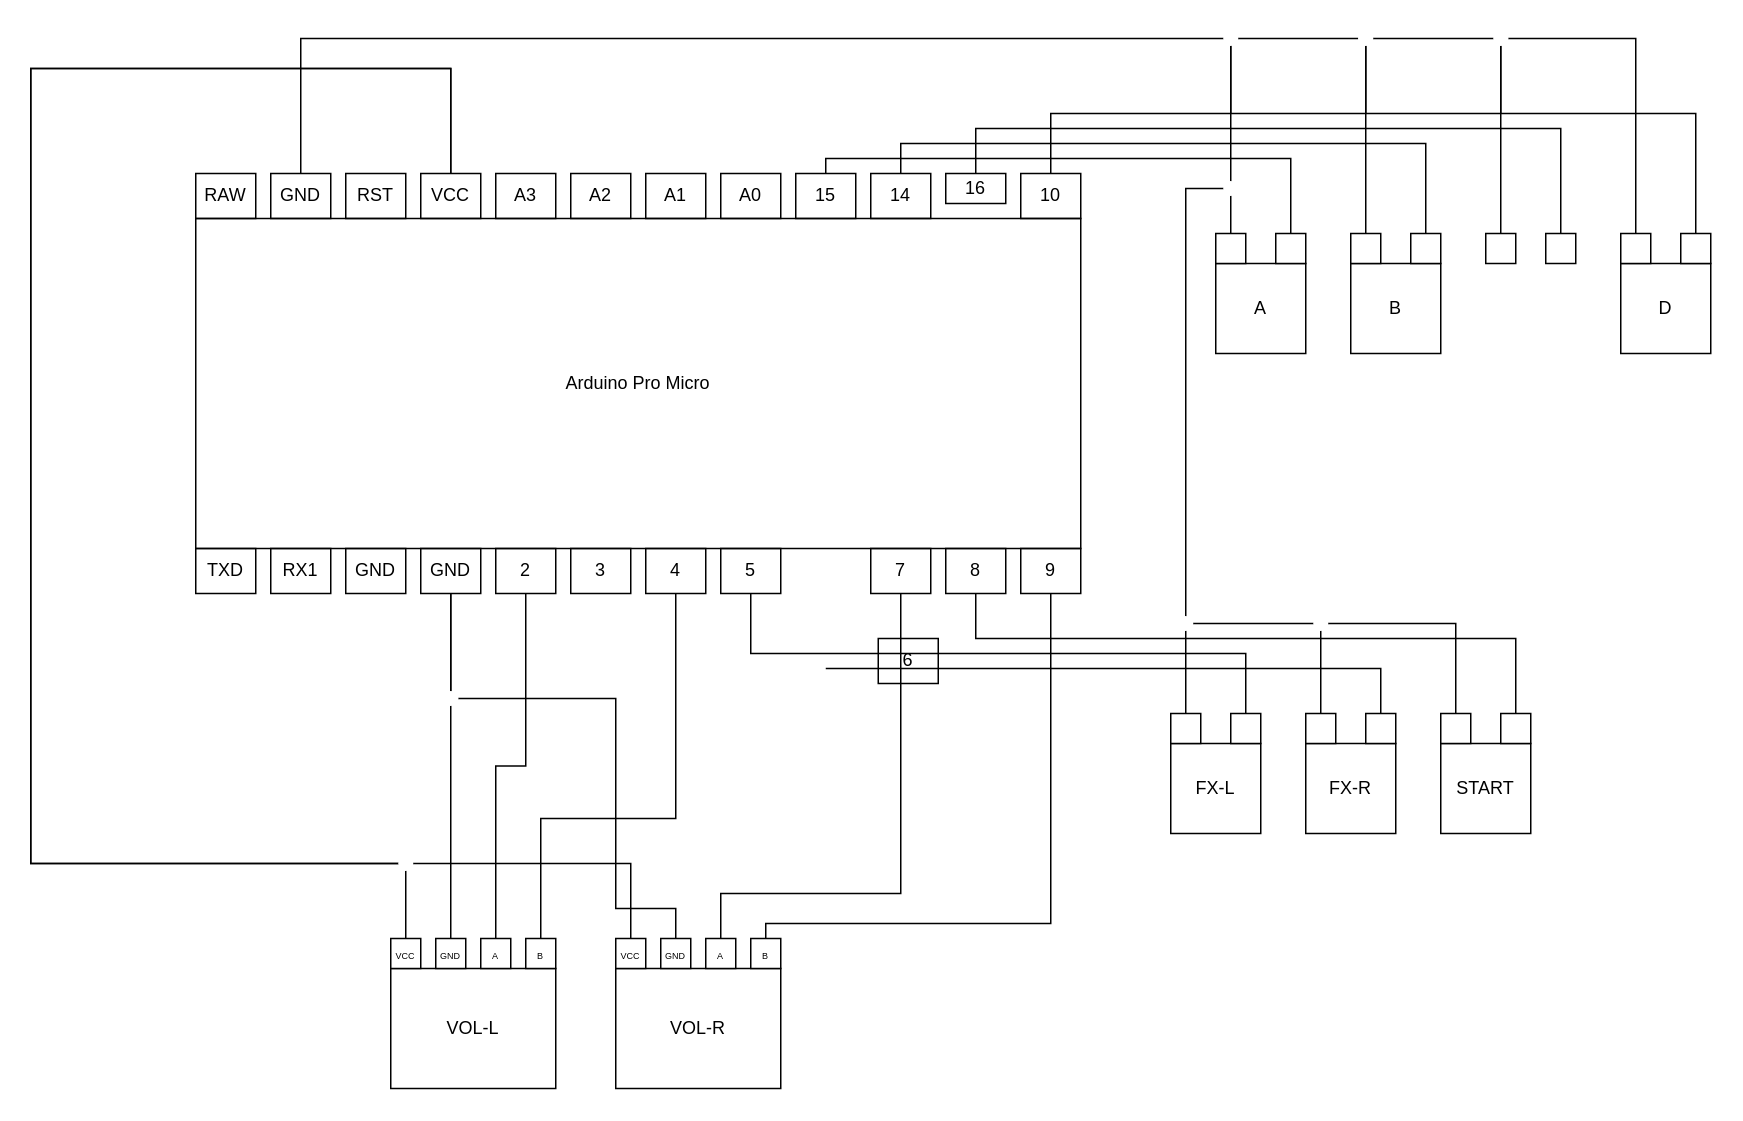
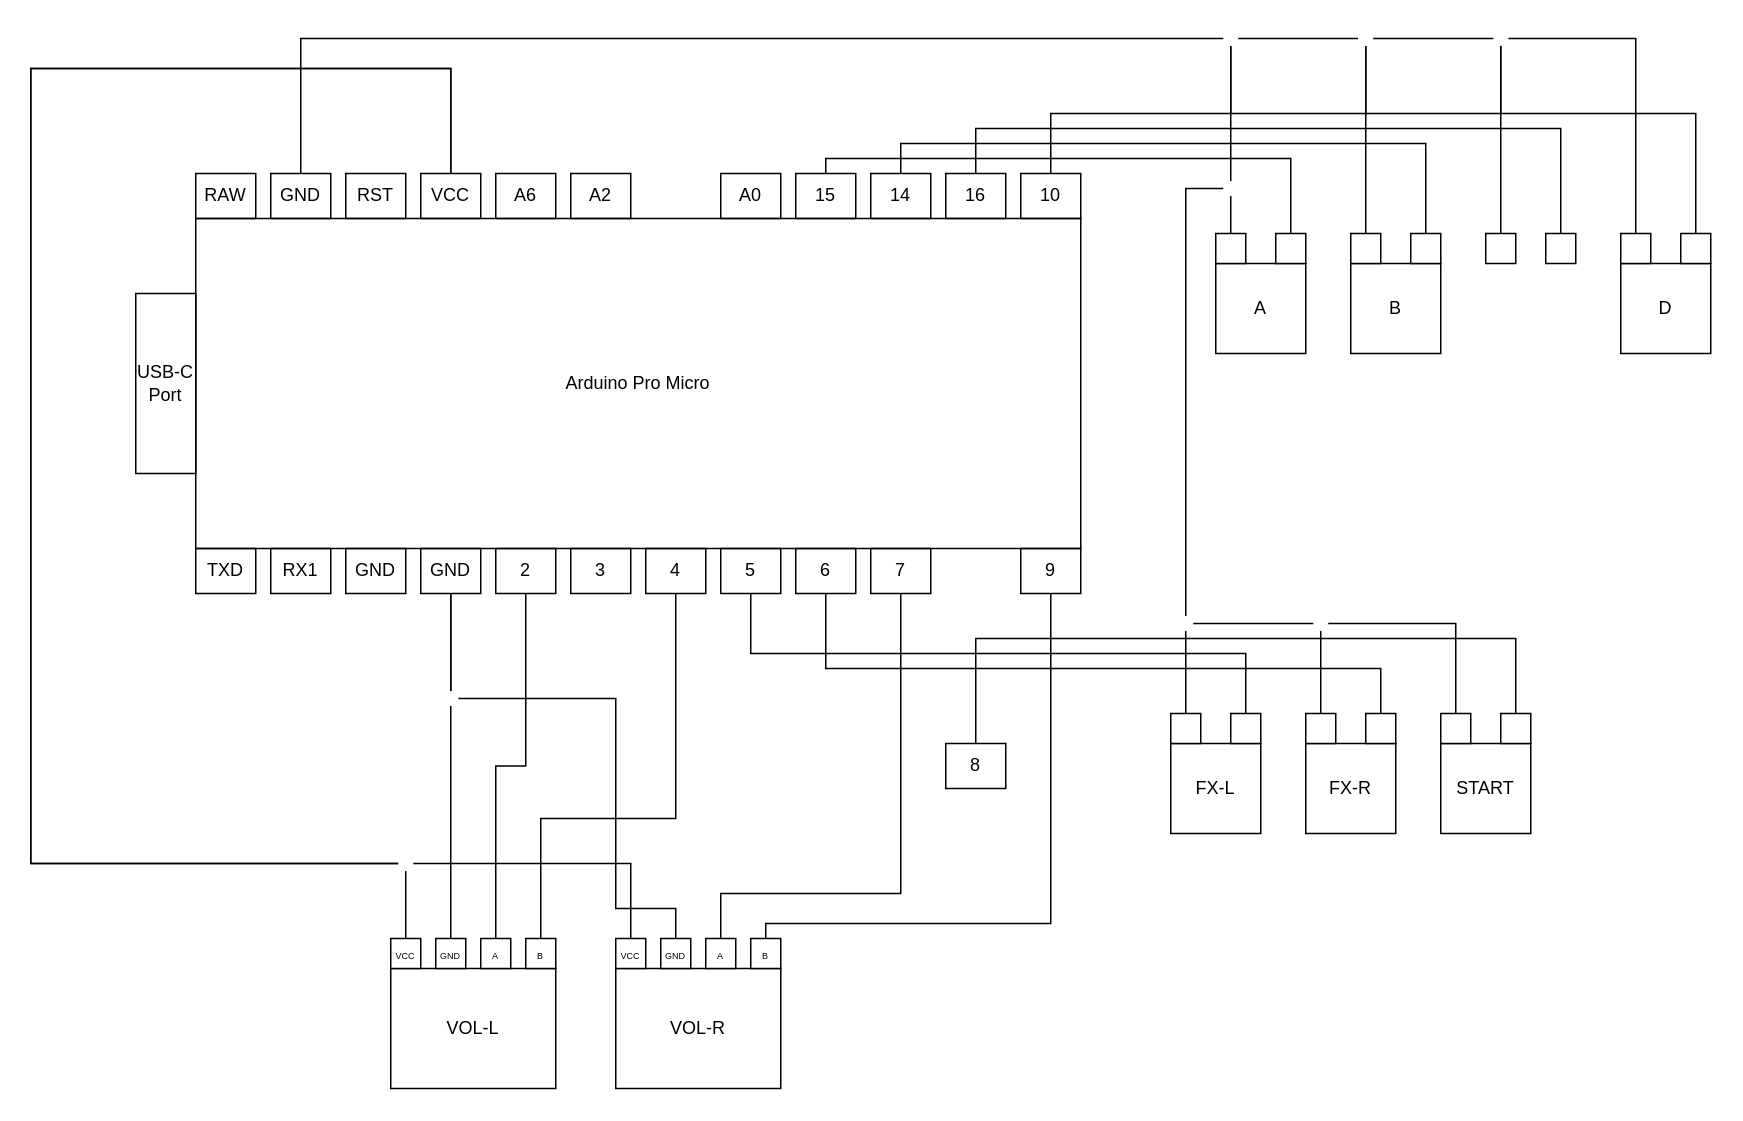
- <mxCell id="6" value="16" style="rounded=0;whiteSpace=wrap;html=1;fillColor=none;" vertex="1" parent="1"><mxGeometry x="630" y="115" width="40" height="20" as="geometry" /></mxCell>
+ <mxCell id="6" value="16" style="rounded=0;whiteSpace=wrap;html=1;fillColor=none;" vertex="1" parent="1"><mxGeometry x="630" y="115" width="40" height="30" as="geometry" /></mxCell>
- <mxCell id="29" value="A3" style="rounded=0;whiteSpace=wrap;html=1;fillColor=none;" vertex="1" parent="1"><mxGeometry x="330" y="115" width="40" height="30" as="geometry" /></mxCell>
+ <mxCell id="29" value="A6" style="rounded=0;whiteSpace=wrap;html=1;fillColor=none;" vertex="1" parent="1"><mxGeometry x="330" y="115" width="40" height="30" as="geometry" /></mxCell>
- <mxCell id="27" value="A1" style="rounded=0;whiteSpace=wrap;html=1;fillColor=none;" vertex="1" parent="1"><mxGeometry x="430" y="115" width="40" height="30" as="geometry" /></mxCell>
+ <mxCell id="37" value="USB-C&lt;br&gt;Port" style="rounded=0;whiteSpace=wrap;html=1;fillColor=none;" vertex="1" parent="1"><mxGeometry x="90" y="195" width="40" height="120" as="geometry" /></mxCell>
- <mxCell id="13" value="8" style="rounded=0;whiteSpace=wrap;html=1;fillColor=none;" vertex="1" parent="1"><mxGeometry x="630" y="365" width="40" height="30" as="geometry" /></mxCell>
+ <mxCell id="13" value="8" style="rounded=0;whiteSpace=wrap;html=1;fillColor=none;" vertex="1" parent="1"><mxGeometry x="630" y="495" width="40" height="30" as="geometry" /></mxCell>
- <mxCell id="16" value="6" style="rounded=0;whiteSpace=wrap;html=1;fillColor=none;" vertex="1" parent="1"><mxGeometry x="585" y="425" width="40" height="30" as="geometry" /></mxCell>
+ <mxCell id="16" value="6" style="rounded=0;whiteSpace=wrap;html=1;fillColor=none;" vertex="1" parent="1"><mxGeometry x="530" y="365" width="40" height="30" as="geometry" /></mxCell>
